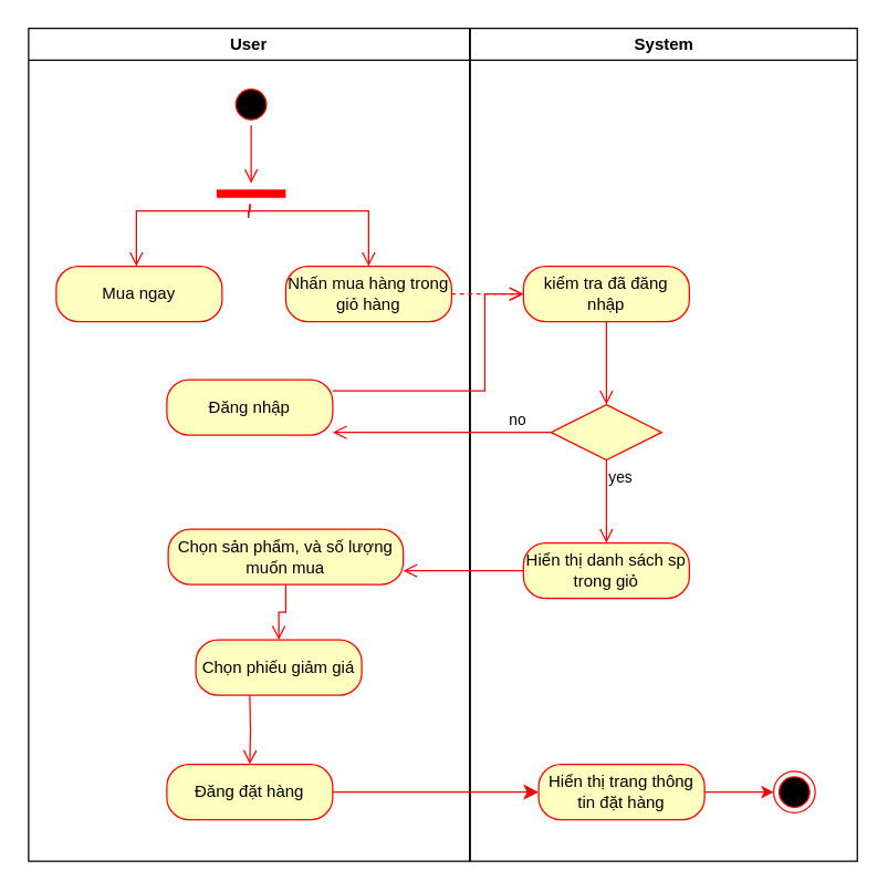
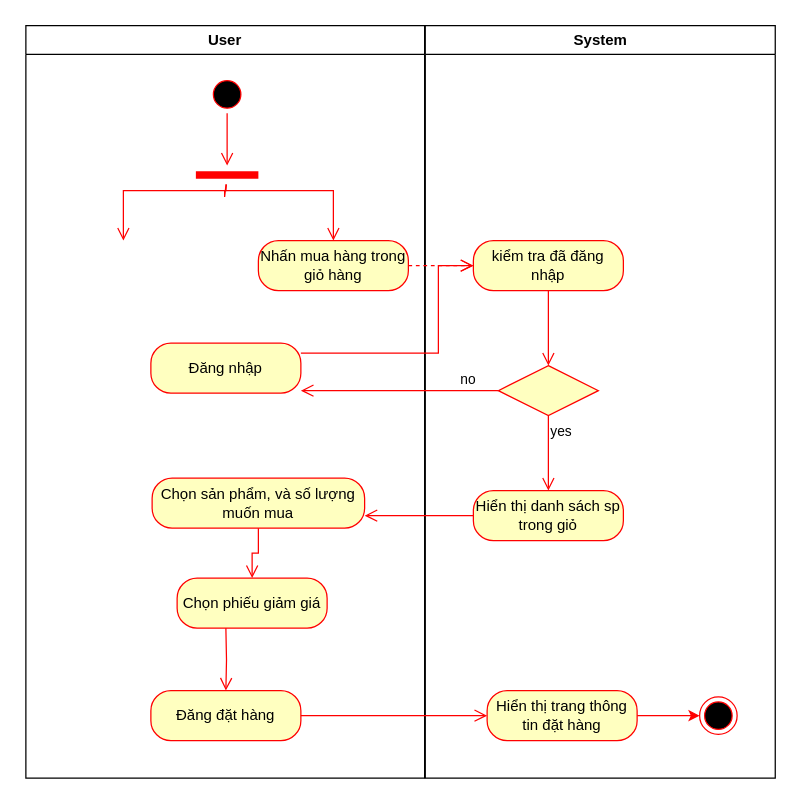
- <mxCell id="6" value="Mua ngay" style="rounded=1;whiteSpace=wrap;html=1;arcSize=40;fontColor=#000000;fillColor=#ffffc0;strokeColor=#ff0000;" parent="2" vertex="1"><mxGeometry x="20" y="172" width="120" height="40" as="geometry" /></mxCell>
- <mxCell id="29" value="" style="edgeStyle=orthogonalEdgeStyle;html=1;verticalAlign=bottom;endArrow=classic;endSize=8;strokeColor=#ff0000;rounded=0;" parent="1" source="15" target="23" edge="1"><mxGeometry relative="1" as="geometry"><mxPoint x="180" y="652" as="targetPoint" /><Array as="points"><mxPoint x="339" y="572" /><mxPoint x="339" y="572" /></Array></mxGeometry></mxCell>
+ <mxCell id="29" value="" style="edgeStyle=orthogonalEdgeStyle;html=1;verticalAlign=bottom;endArrow=open;endSize=8;strokeColor=#ff0000;rounded=0;" parent="1" source="15" target="23" edge="1"><mxGeometry relative="1" as="geometry"><mxPoint x="180" y="652" as="targetPoint" /><Array as="points"><mxPoint x="339" y="572" /><mxPoint x="339" y="572" /></Array></mxGeometry></mxCell>
